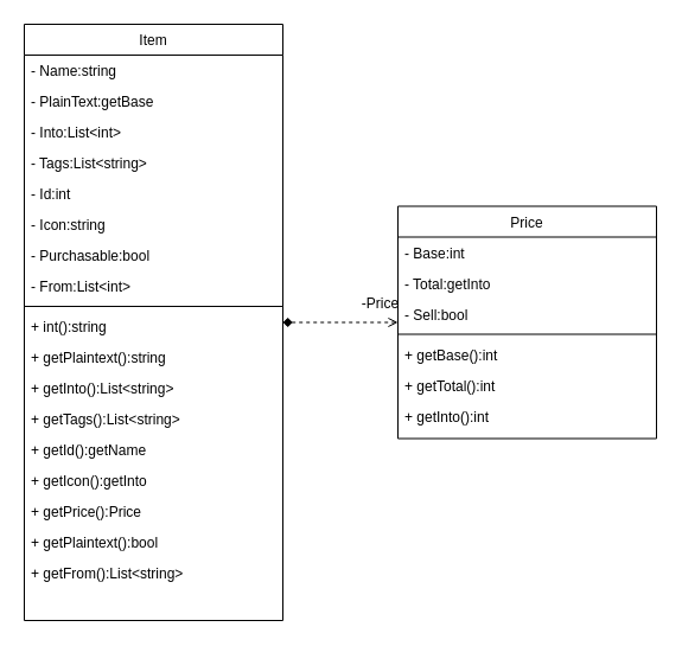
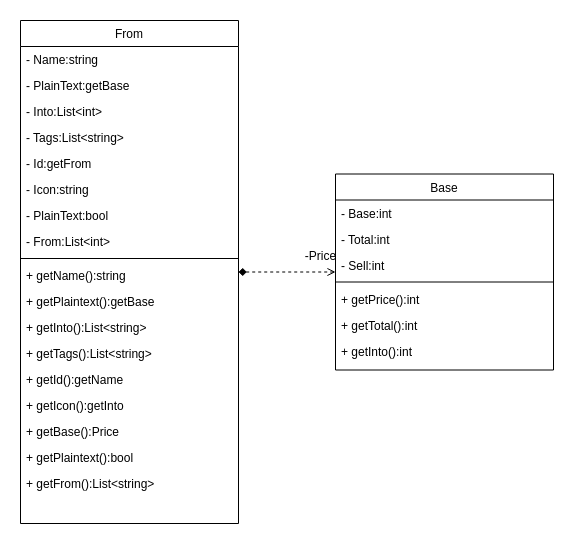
- <mxCell id="2" value="Item" style="swimlane;fontStyle=0;align=center;verticalAlign=top;childLayout=stackLayout;horizontal=1;startSize=26;horizontalStack=0;resizeParent=1;resizeLast=0;collapsible=1;marginBottom=0;rounded=0;shadow=0;strokeWidth=1;" parent="1" vertex="1"><mxGeometry x="20" y="20" width="218" height="503" as="geometry"><mxRectangle x="550" y="140" width="160" height="26" as="alternateBounds" /></mxGeometry></mxCell>
+ <mxCell id="2" value="From" style="swimlane;fontStyle=0;align=center;verticalAlign=top;childLayout=stackLayout;horizontal=1;startSize=26;horizontalStack=0;resizeParent=1;resizeLast=0;collapsible=1;marginBottom=0;rounded=0;shadow=0;strokeWidth=1;" parent="1" vertex="1"><mxGeometry x="20" y="20" width="218" height="503" as="geometry"><mxRectangle x="550" y="140" width="160" height="26" as="alternateBounds" /></mxGeometry></mxCell>
- <mxCell id="7" value="- Id:int" style="text;align=left;verticalAlign=top;spacingLeft=4;spacingRight=4;overflow=hidden;rotatable=0;points=[[0,0.5],[1,0.5]];portConstraint=eastwest;" parent="2" vertex="1"><mxGeometry y="130" width="218" height="26" as="geometry" /></mxCell>
+ <mxCell id="7" value="- Id:getFrom" style="text;align=left;verticalAlign=top;spacingLeft=4;spacingRight=4;overflow=hidden;rotatable=0;points=[[0,0.5],[1,0.5]];portConstraint=eastwest;" parent="2" vertex="1"><mxGeometry y="130" width="218" height="26" as="geometry" /></mxCell>
- <mxCell id="22" value="Price" style="swimlane;fontStyle=0;align=center;verticalAlign=top;childLayout=stackLayout;horizontal=1;startSize=26;horizontalStack=0;resizeParent=1;resizeLast=0;collapsible=1;marginBottom=0;rounded=0;shadow=0;strokeWidth=1;" parent="1" vertex="1"><mxGeometry x="335" y="173.5" width="218" height="196" as="geometry"><mxRectangle x="550" y="140" width="160" height="26" as="alternateBounds" /></mxGeometry></mxCell>
+ <mxCell id="22" value="Base" style="swimlane;fontStyle=0;align=center;verticalAlign=top;childLayout=stackLayout;horizontal=1;startSize=26;horizontalStack=0;resizeParent=1;resizeLast=0;collapsible=1;marginBottom=0;rounded=0;shadow=0;strokeWidth=1;" parent="1" vertex="1"><mxGeometry x="335" y="173.5" width="218" height="196" as="geometry"><mxRectangle x="550" y="140" width="160" height="26" as="alternateBounds" /></mxGeometry></mxCell>
- <mxCell id="9" value="- Purchasable:bool" style="text;align=left;verticalAlign=top;spacingLeft=4;spacingRight=4;overflow=hidden;rotatable=0;points=[[0,0.5],[1,0.5]];portConstraint=eastwest;" parent="2" vertex="1"><mxGeometry y="182" width="218" height="26" as="geometry" /></mxCell>
+ <mxCell id="9" value="- PlainText:bool" style="text;align=left;verticalAlign=top;spacingLeft=4;spacingRight=4;overflow=hidden;rotatable=0;points=[[0,0.5],[1,0.5]];portConstraint=eastwest;" parent="2" vertex="1"><mxGeometry y="182" width="218" height="26" as="geometry" /></mxCell>
- <mxCell id="24" value="- Total:getInto" style="text;align=left;verticalAlign=top;spacingLeft=4;spacingRight=4;overflow=hidden;rotatable=0;points=[[0,0.5],[1,0.5]];portConstraint=eastwest;" parent="22" vertex="1"><mxGeometry y="52" width="218" height="26" as="geometry" /></mxCell>
+ <mxCell id="24" value="- Total:int" style="text;align=left;verticalAlign=top;spacingLeft=4;spacingRight=4;overflow=hidden;rotatable=0;points=[[0,0.5],[1,0.5]];portConstraint=eastwest;" parent="22" vertex="1"><mxGeometry y="52" width="218" height="26" as="geometry" /></mxCell>
- <mxCell id="25" value="- Sell:bool" style="text;align=left;verticalAlign=top;spacingLeft=4;spacingRight=4;overflow=hidden;rotatable=0;points=[[0,0.5],[1,0.5]];portConstraint=eastwest;" parent="22" vertex="1"><mxGeometry y="78" width="218" height="26" as="geometry" /></mxCell>
+ <mxCell id="25" value="- Sell:int" style="text;align=left;verticalAlign=top;spacingLeft=4;spacingRight=4;overflow=hidden;rotatable=0;points=[[0,0.5],[1,0.5]];portConstraint=eastwest;" parent="22" vertex="1"><mxGeometry y="78" width="218" height="26" as="geometry" /></mxCell>
- <mxCell id="12" value="+ int():string" style="text;align=left;verticalAlign=top;spacingLeft=4;spacingRight=4;overflow=hidden;rotatable=0;points=[[0,0.5],[1,0.5]];portConstraint=eastwest;" parent="2" vertex="1"><mxGeometry y="242" width="218" height="26" as="geometry" /></mxCell>
+ <mxCell id="12" value="+ getName():string" style="text;align=left;verticalAlign=top;spacingLeft=4;spacingRight=4;overflow=hidden;rotatable=0;points=[[0,0.5],[1,0.5]];portConstraint=eastwest;" parent="2" vertex="1"><mxGeometry y="242" width="218" height="26" as="geometry" /></mxCell>
- <mxCell id="27" value="+ getBase():int" style="text;align=left;verticalAlign=top;spacingLeft=4;spacingRight=4;overflow=hidden;rotatable=0;points=[[0,0.5],[1,0.5]];portConstraint=eastwest;" parent="22" vertex="1"><mxGeometry y="112" width="218" height="26" as="geometry" /></mxCell>
+ <mxCell id="27" value="+ getPrice():int" style="text;align=left;verticalAlign=top;spacingLeft=4;spacingRight=4;overflow=hidden;rotatable=0;points=[[0,0.5],[1,0.5]];portConstraint=eastwest;" parent="22" vertex="1"><mxGeometry y="112" width="218" height="26" as="geometry" /></mxCell>
- <mxCell id="13" value="+ getPlaintext():string" style="text;align=left;verticalAlign=top;spacingLeft=4;spacingRight=4;overflow=hidden;rotatable=0;points=[[0,0.5],[1,0.5]];portConstraint=eastwest;" parent="2" vertex="1"><mxGeometry y="268" width="218" height="26" as="geometry" /></mxCell>
+ <mxCell id="13" value="+ getPlaintext():getBase" style="text;align=left;verticalAlign=top;spacingLeft=4;spacingRight=4;overflow=hidden;rotatable=0;points=[[0,0.5],[1,0.5]];portConstraint=eastwest;" parent="2" vertex="1"><mxGeometry y="268" width="218" height="26" as="geometry" /></mxCell>
- <mxCell id="18" value="+ getPrice():Price" style="text;align=left;verticalAlign=top;spacingLeft=4;spacingRight=4;overflow=hidden;rotatable=0;points=[[0,0.5],[1,0.5]];portConstraint=eastwest;" parent="2" vertex="1"><mxGeometry y="398" width="218" height="26" as="geometry" /></mxCell>
+ <mxCell id="18" value="+ getBase():Price" style="text;align=left;verticalAlign=top;spacingLeft=4;spacingRight=4;overflow=hidden;rotatable=0;points=[[0,0.5],[1,0.5]];portConstraint=eastwest;" parent="2" vertex="1"><mxGeometry y="398" width="218" height="26" as="geometry" /></mxCell>
